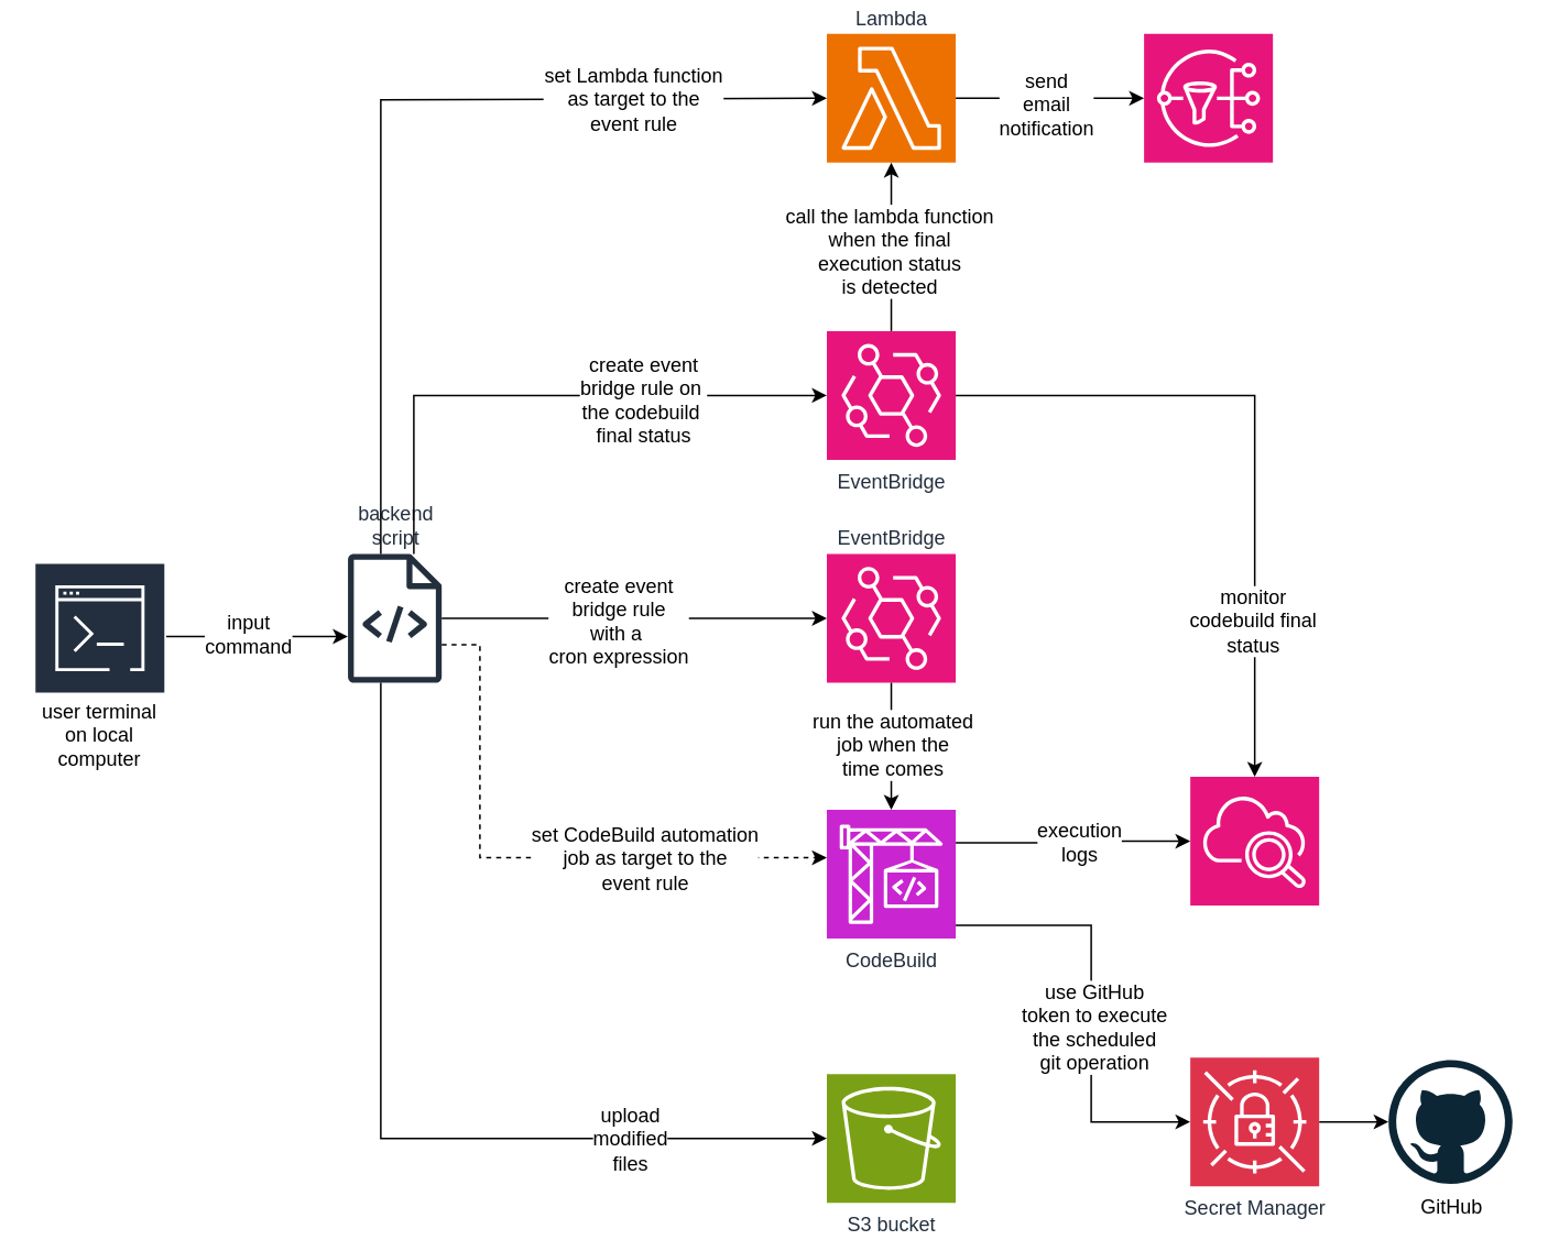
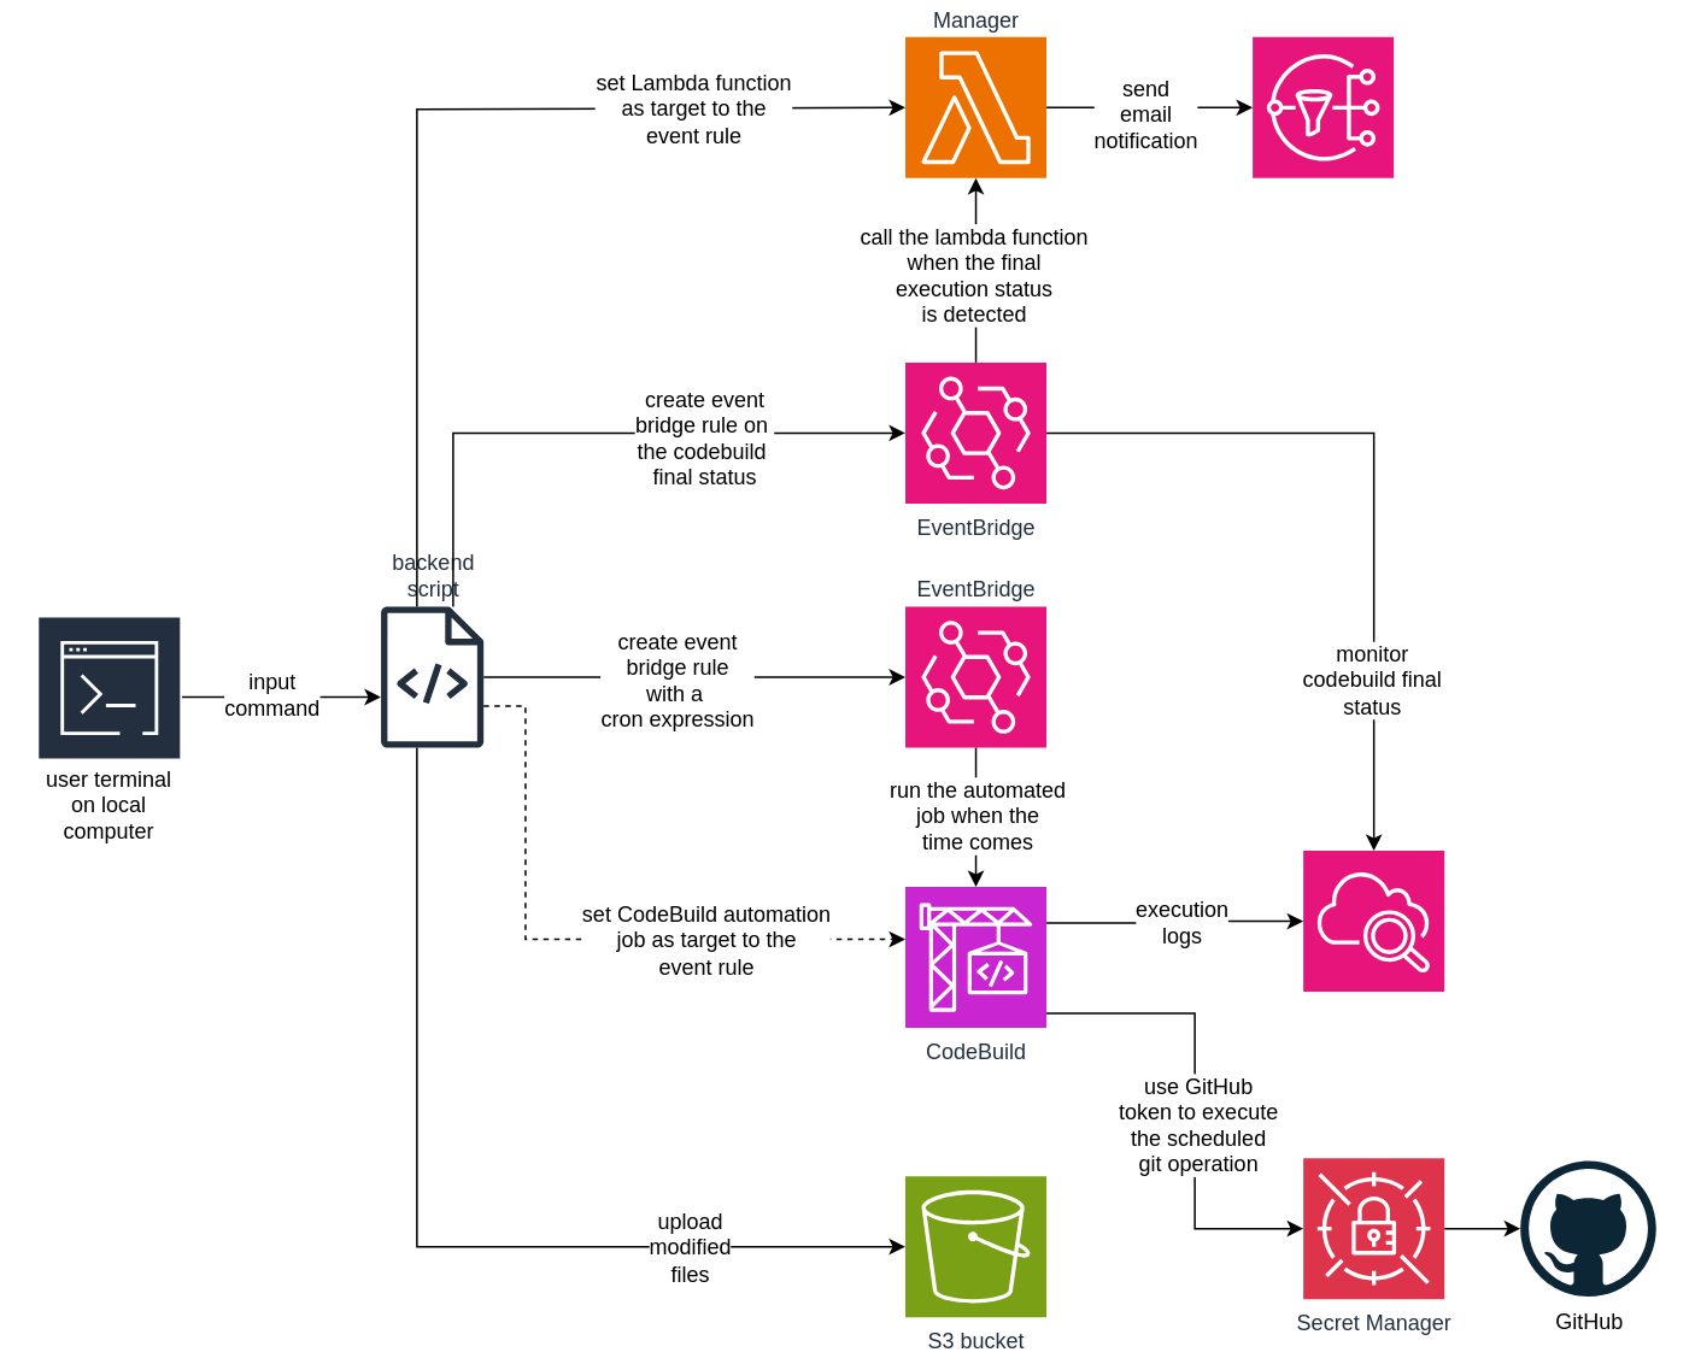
- <mxCell id="30" value="Lambda" style="sketch=0;points=[[0,0,0],[0.25,0,0],[0.5,0,0],[0.75,0,0],[1,0,0],[0,1,0],[0.25,1,0],[0.5,1,0],[0.75,1,0],[1,1,0],[0,0.25,0],[0,0.5,0],[0,0.75,0],[1,0.25,0],[1,0.5,0],[1,0.75,0]];outlineConnect=0;fontColor=#232F3E;fillColor=#ED7100;strokeColor=#ffffff;dashed=0;verticalLabelPosition=top;verticalAlign=bottom;align=center;html=1;fontSize=12;fontStyle=0;aspect=fixed;shape=mxgraph.aws4.resourceIcon;resIcon=mxgraph.aws4.lambda;labelPosition=center;" vertex="1" parent="1"><mxGeometry x="500" y="20" width="78" height="78" as="geometry" /></mxCell>
+ <mxCell id="30" value="Manager" style="sketch=0;points=[[0,0,0],[0.25,0,0],[0.5,0,0],[0.75,0,0],[1,0,0],[0,1,0],[0.25,1,0],[0.5,1,0],[0.75,1,0],[1,1,0],[0,0.25,0],[0,0.5,0],[0,0.75,0],[1,0.25,0],[1,0.5,0],[1,0.75,0]];outlineConnect=0;fontColor=#232F3E;fillColor=#ED7100;strokeColor=#ffffff;dashed=0;verticalLabelPosition=top;verticalAlign=bottom;align=center;html=1;fontSize=12;fontStyle=0;aspect=fixed;shape=mxgraph.aws4.resourceIcon;resIcon=mxgraph.aws4.lambda;labelPosition=center;" vertex="1" parent="1"><mxGeometry x="500" y="20" width="78" height="78" as="geometry" /></mxCell>
